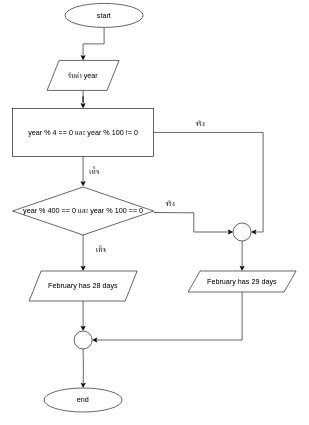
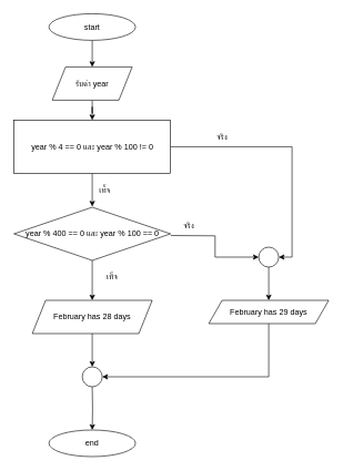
- <mxCell id="3" value="start" style="ellipse;whiteSpace=wrap;html=1;" parent="1" vertex="1"><mxGeometry x="108" y="5" width="130" height="40" as="geometry" /></mxCell>
+ <mxCell id="3" value="start" style="ellipse;whiteSpace=wrap;html=1;" parent="1" vertex="1"><mxGeometry x="73" y="20" width="130" height="40" as="geometry" /></mxCell>
